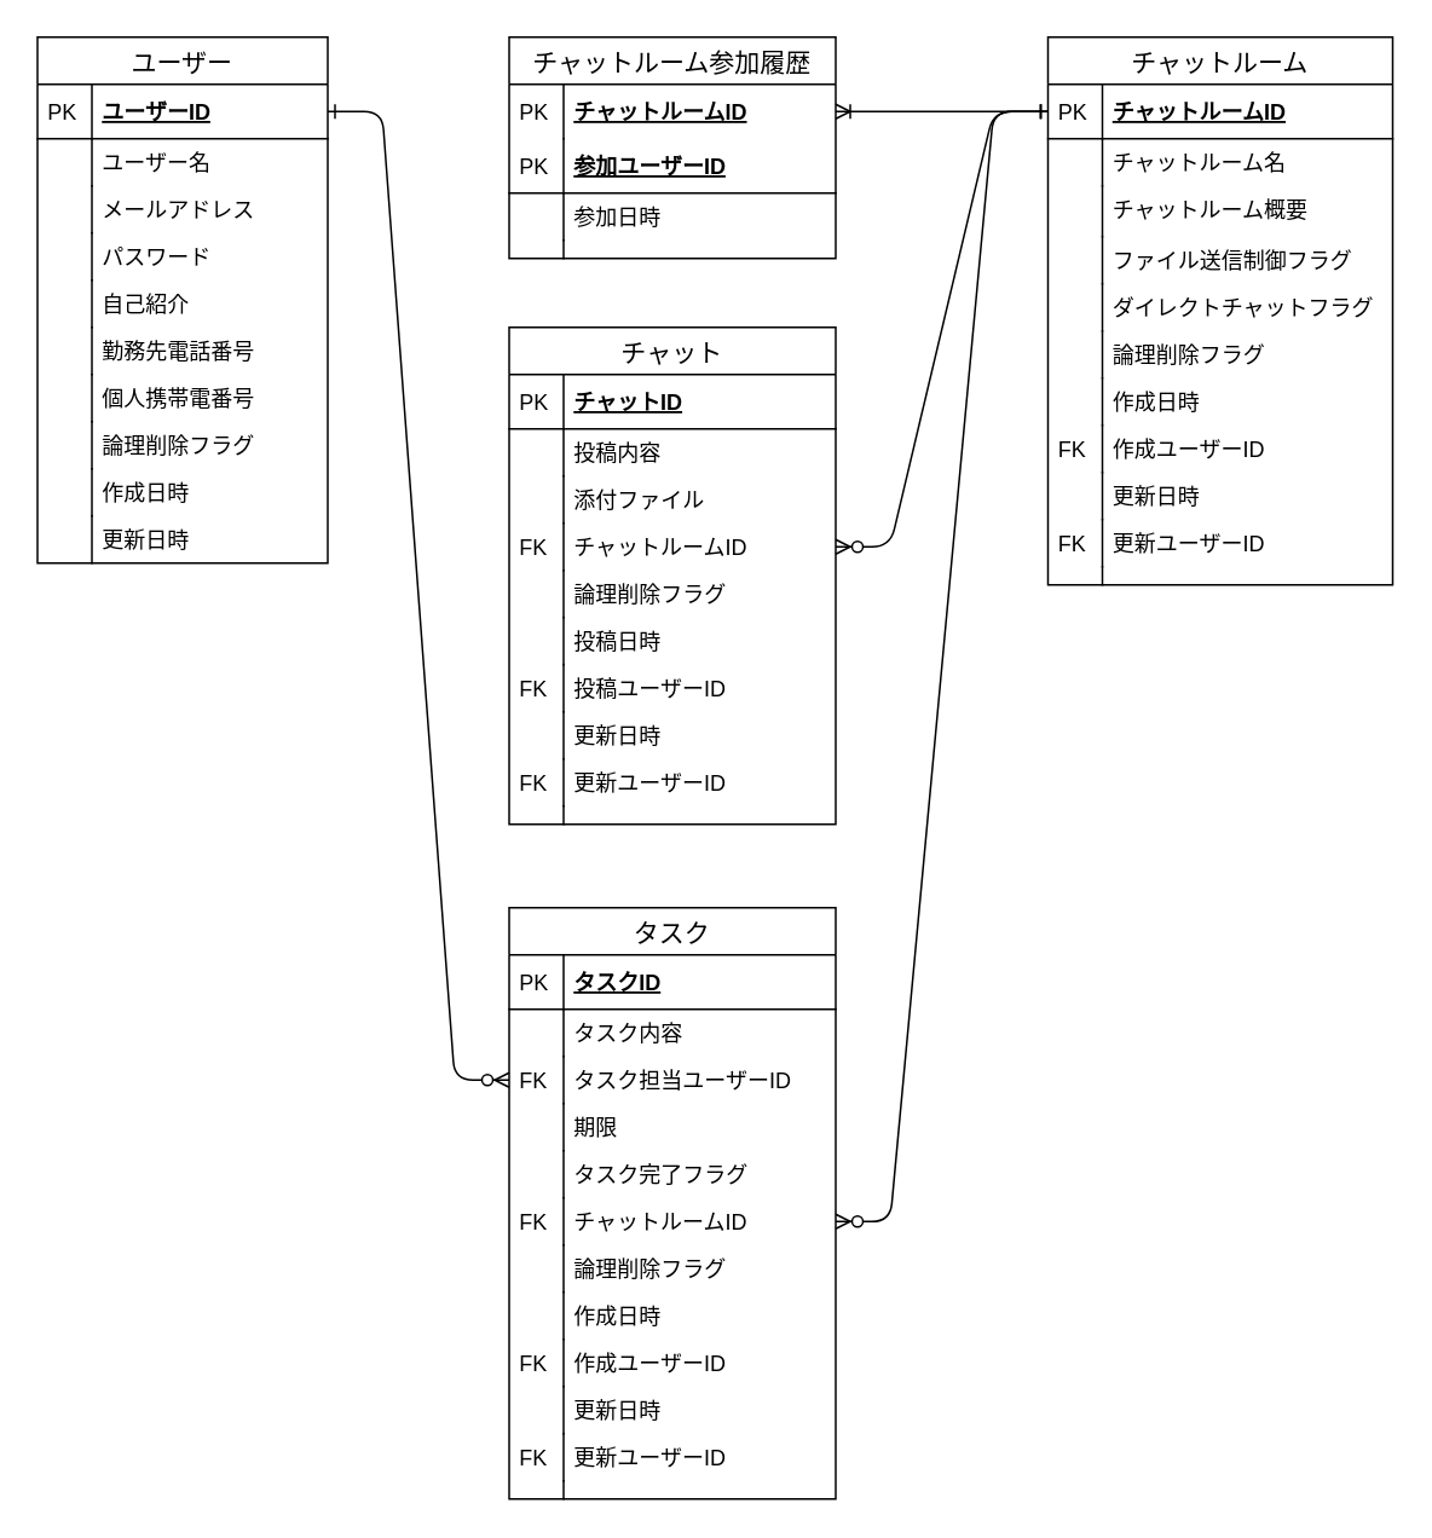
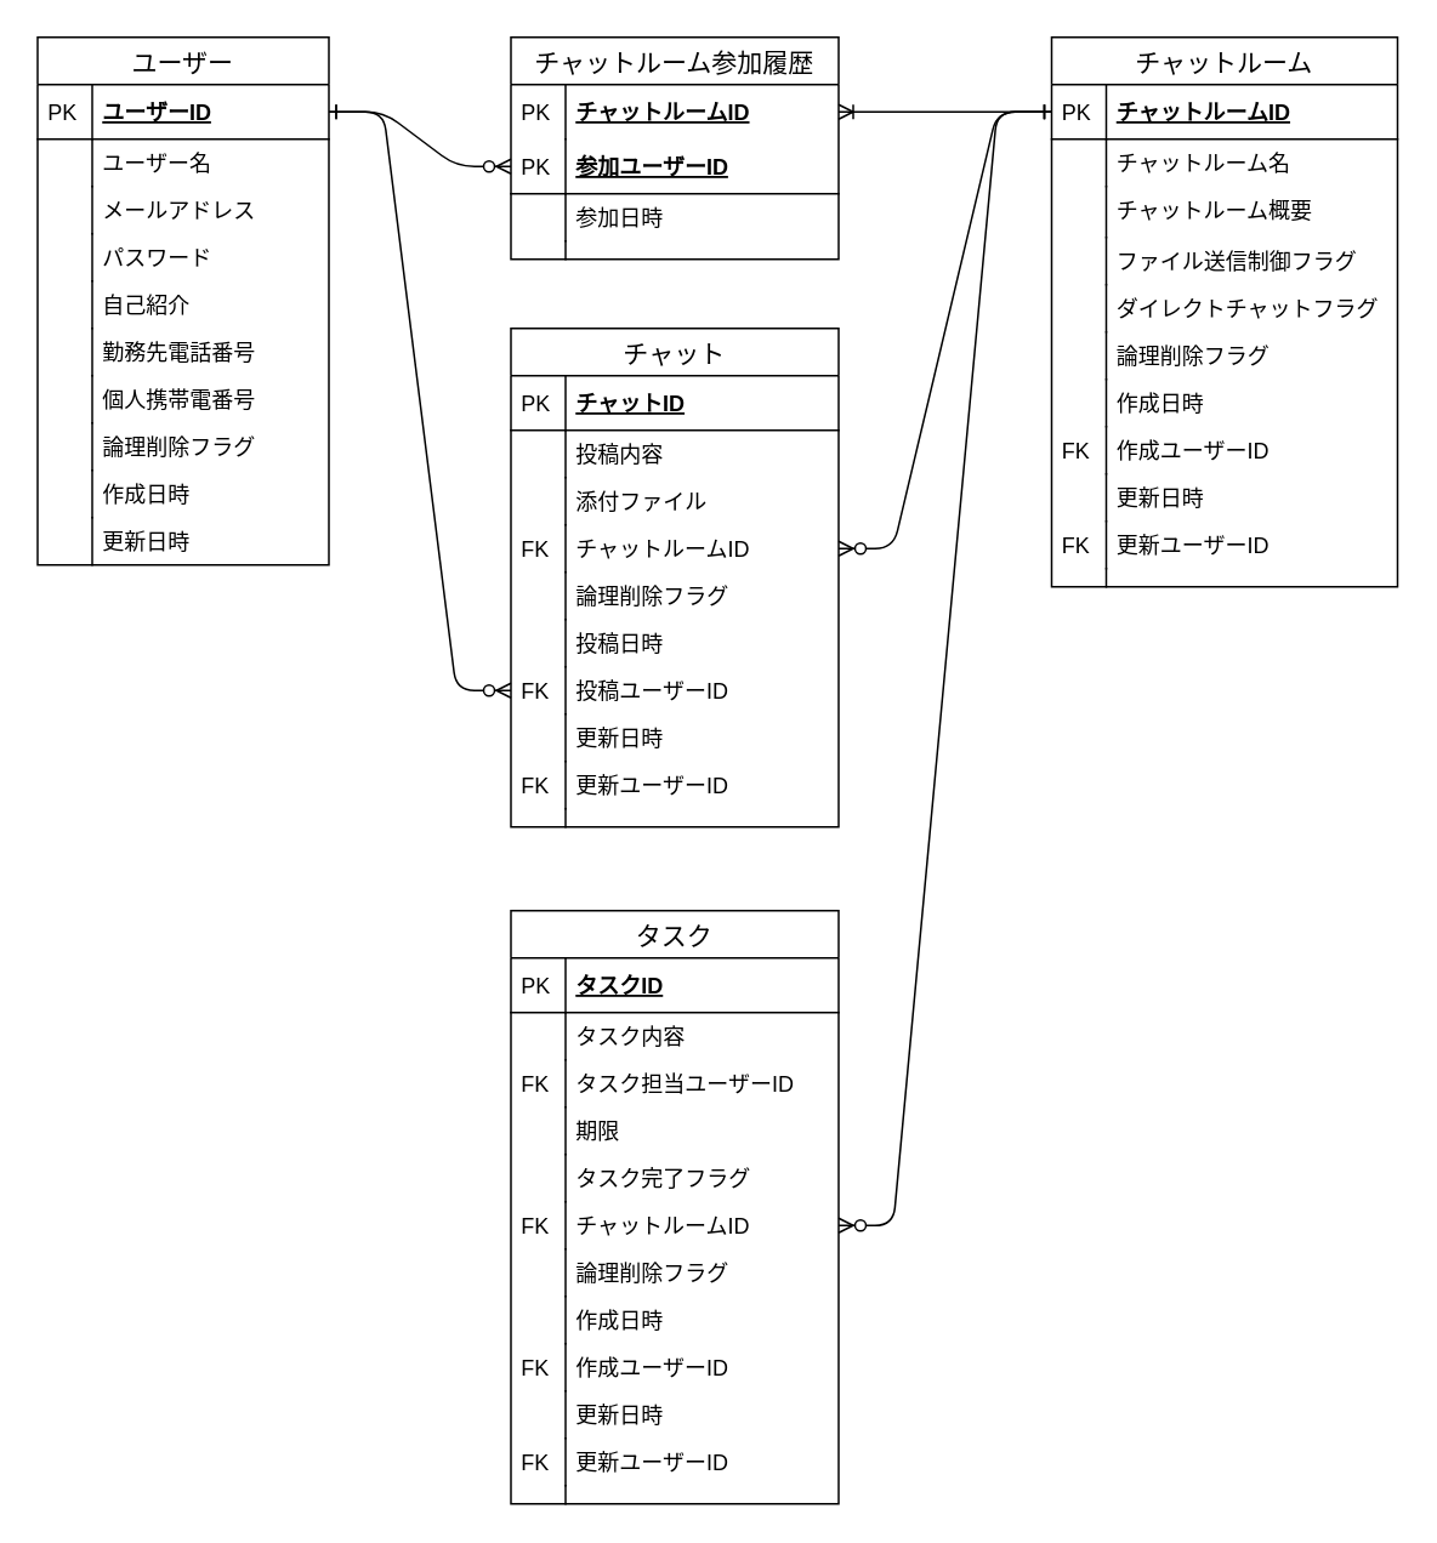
+ <mxCell id="56" value="" style="edgeStyle=entityRelationEdgeStyle;fontSize=12;html=1;endArrow=ERzeroToMany;startArrow=ERone;exitX=1;exitY=0.5;exitDx=0;exitDy=0;startFill=0;entryX=0;entryY=0.5;entryDx=0;entryDy=0;" parent="1" source="3" target="26" edge="1"><mxGeometry width="100" height="100" relative="1" as="geometry"><mxPoint x="240" y="340" as="sourcePoint" /><mxPoint x="440" y="498" as="targetPoint" /></mxGeometry></mxCell>
+ <mxCell id="104" value="" style="edgeStyle=entityRelationEdgeStyle;fontSize=12;html=1;endArrow=ERzeroToMany;startArrow=ERone;startFill=0;entryX=0;entryY=0.5;entryDx=0;entryDy=0;" parent="1" source="3" target="71" edge="1"><mxGeometry width="100" height="100" relative="1" as="geometry"><mxPoint x="190" y="180" as="sourcePoint" /><mxPoint x="260" y="598" as="targetPoint" /></mxGeometry></mxCell>
- <mxCell id="105" value="" style="edgeStyle=entityRelationEdgeStyle;fontSize=12;html=1;endArrow=ERzeroToMany;startArrow=ERone;startFill=0;" parent="1" source="3" target="84" edge="1"><mxGeometry width="100" height="100" relative="1" as="geometry"><mxPoint x="30" y="540" as="sourcePoint" /><mxPoint x="230" y="698" as="targetPoint" /></mxGeometry></mxCell>
